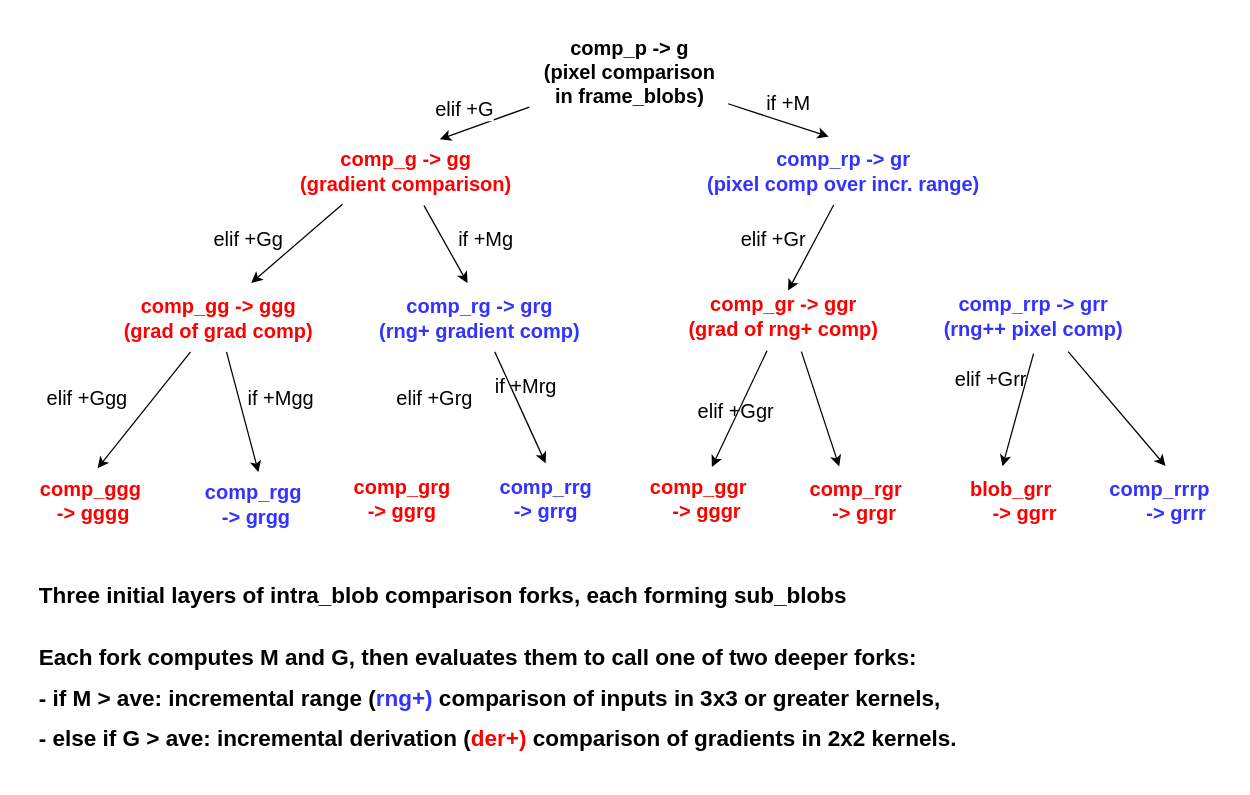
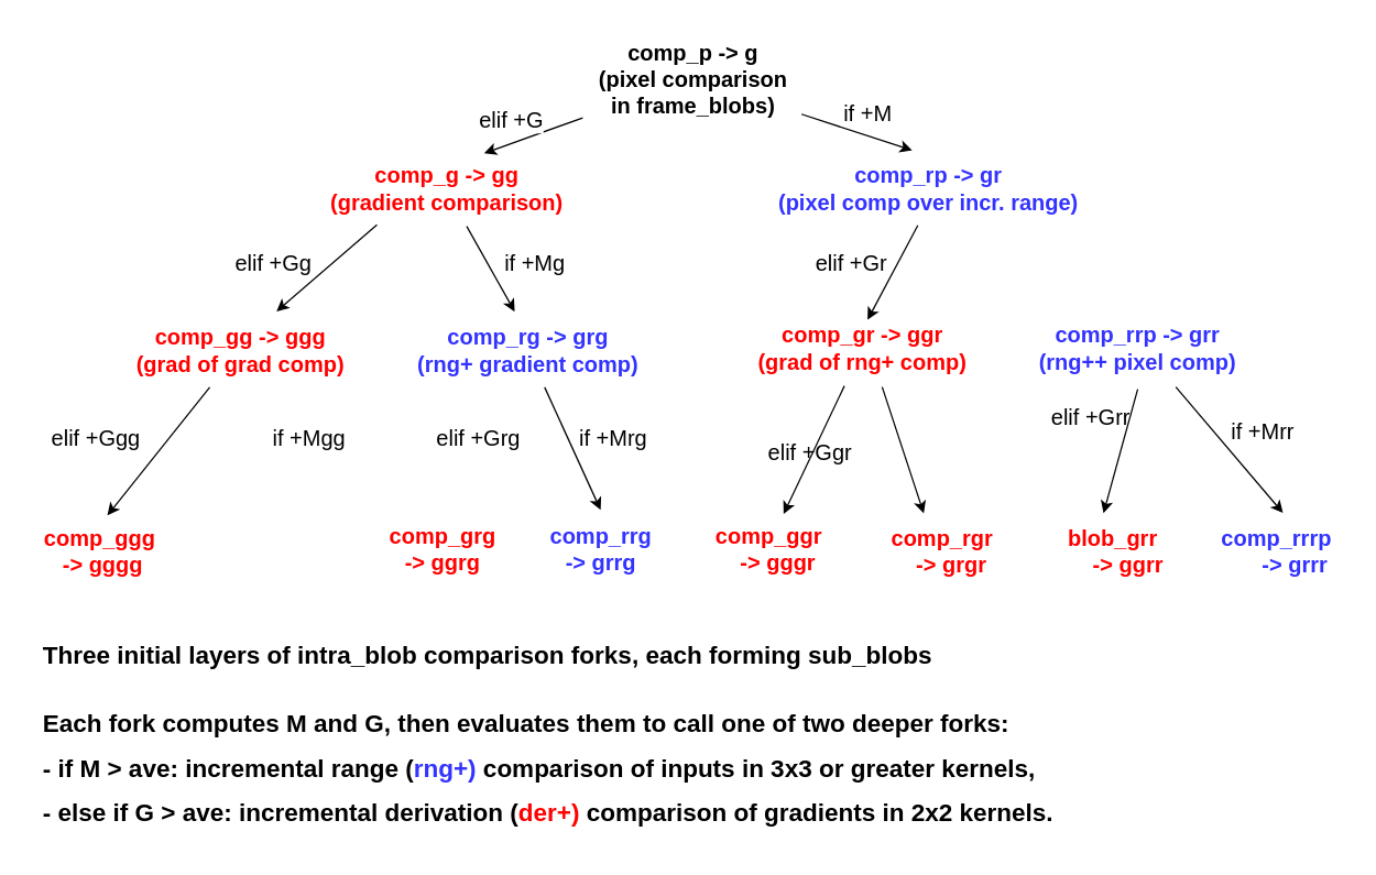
- <mxCell id="38" value="if +Mrg" style="text;html=1;align=center;verticalAlign=middle;resizable=0;points=[];autosize=1;fontSize=16;" parent="1" vertex="1"><mxGeometry x="390" y="296" width="59" height="23" as="geometry" /></mxCell>
+ <mxCell id="38" value="if +Mrg" style="text;html=1;align=center;verticalAlign=middle;resizable=0;points=[];autosize=1;fontSize=16;" parent="1" vertex="1"><mxGeometry x="415" y="306" width="59" height="23" as="geometry" /></mxCell>
+ <mxCell id="41" value="if +Mrr" style="text;html=1;align=center;verticalAlign=middle;resizable=0;points=[];autosize=1;fontSize=16;" parent="1" vertex="1"><mxGeometry x="889" y="301" width="56" height="23" as="geometry" /></mxCell>
- <mxCell id="17" value="" style="endArrow=classic;html=1;strokeWidth=1;fontSize=16;fontColor=#000000;entryX=0.548;entryY=0.022;entryDx=0;entryDy=0;entryPerimeter=0;spacing=6;" parent="1" source="9" target="18" edge="1"><mxGeometry width="50" height="50" relative="1" as="geometry"><mxPoint x="182" y="285" as="sourcePoint" /><mxPoint x="218" y="331" as="targetPoint" /></mxGeometry></mxCell>
- <mxCell id="18" value="&lt;b style=&quot;font-size: 16px&quot;&gt;&lt;font style=&quot;font-size: 16px&quot;&gt;&lt;span style=&quot;font-size: 16px ; background-color: rgb(255 , 255 , 255)&quot;&gt;&lt;font color=&quot;#3333ff&quot;&gt;comp_rgg&lt;br&gt;&amp;nbsp;-&amp;gt; grgg&lt;/font&gt;&lt;/span&gt;&lt;br style=&quot;font-size: 16px&quot;&gt;&lt;/font&gt;&lt;/b&gt;" style="text;html=1;align=center;verticalAlign=middle;resizable=0;points=[];autosize=1;strokeWidth=1;fontSize=16;fontColor=#000000;spacing=6;spacingTop=0;" parent="1" vertex="1"><mxGeometry x="152" y="376" width="99" height="54" as="geometry" /></mxCell>
